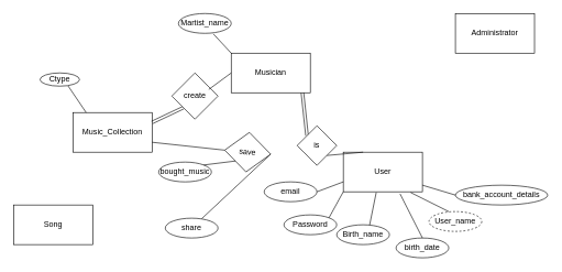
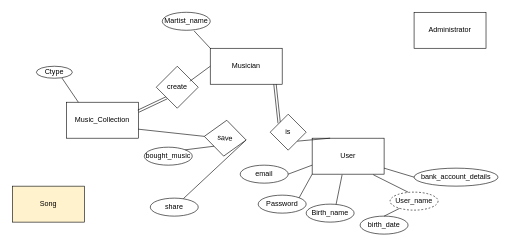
- <mxCell id="12" value="" style="endArrow=none;html=1;rounded=0;exitX=0.5;exitY=0;exitDx=0;exitDy=0;entryX=0.717;entryY=1.05;entryDx=0;entryDy=0;entryPerimeter=0;" parent="1" source="7" target="9" edge="1"><mxGeometry width="50" height="50" relative="1" as="geometry"><mxPoint x="530" y="340" as="sourcePoint" /><mxPoint x="580" y="290" as="targetPoint" /></mxGeometry></mxCell>
+ <mxCell id="12" value="" style="endArrow=none;html=1;rounded=0;exitX=0.5;exitY=0;exitDx=0;exitDy=0;" parent="1" source="7" target="16" edge="1"><mxGeometry width="50" height="50" relative="1" as="geometry"><mxPoint x="530" y="340" as="sourcePoint" /><mxPoint x="580" y="290" as="targetPoint" /></mxGeometry></mxCell>
- <mxCell id="32" value="Song" style="rounded=0;whiteSpace=wrap;html=1;" parent="1" vertex="1"><mxGeometry x="20" y="310" width="120" height="60" as="geometry" /></mxCell>
+ <mxCell id="32" value="Song" style="rounded=0;whiteSpace=wrap;html=1;fillColor=#fff2cc;" parent="1" vertex="1"><mxGeometry x="20" y="310" width="120" height="60" as="geometry" /></mxCell>
